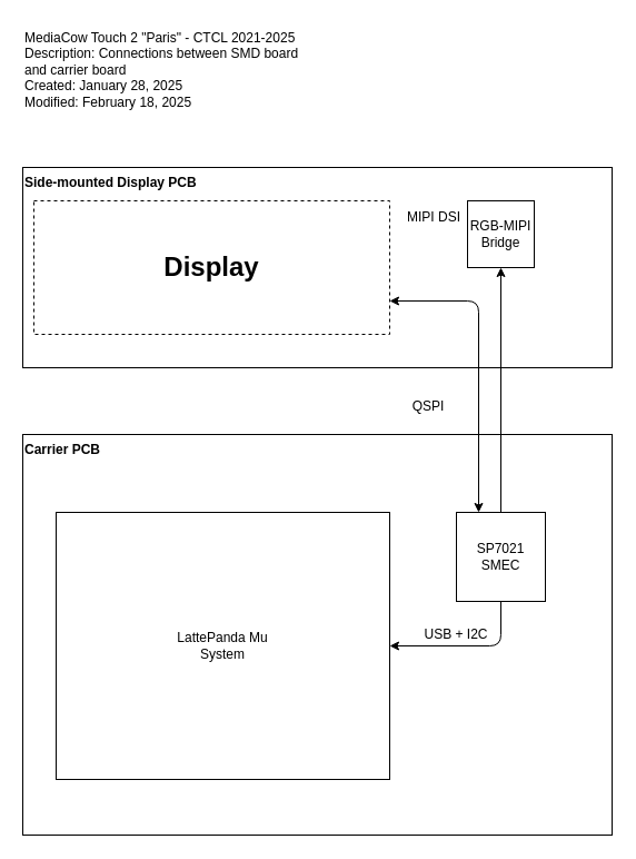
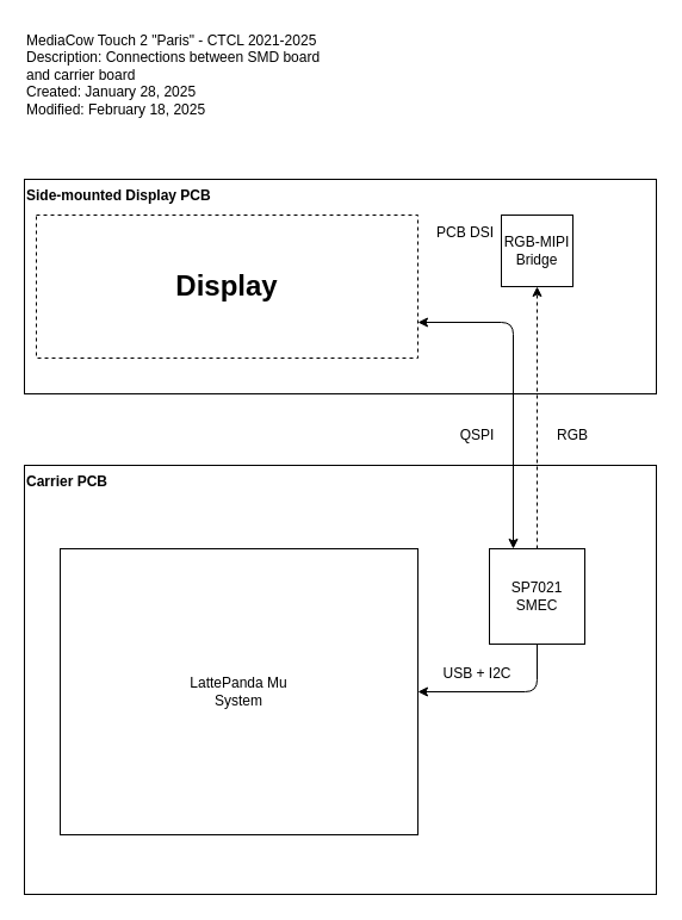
- <mxCell id="10" value="MIPI DSI" style="text;html=1;strokeColor=none;fillColor=none;align=center;verticalAlign=middle;whiteSpace=wrap;rounded=0;fontSize=12;" parent="1" vertex="1"><mxGeometry x="360" y="180" width="60" height="30" as="geometry" /></mxCell>
+ <mxCell id="10" value="PCB DSI" style="text;html=1;strokeColor=none;fillColor=none;align=center;verticalAlign=middle;whiteSpace=wrap;rounded=0;fontSize=12;" parent="1" vertex="1"><mxGeometry x="360" y="180" width="60" height="30" as="geometry" /></mxCell>
- <mxCell id="7" style="edgeStyle=orthogonalEdgeStyle;html=1;exitX=0.5;exitY=0;exitDx=0;exitDy=0;entryX=0.5;entryY=1;entryDx=0;entryDy=0;fontSize=12;" parent="1" source="9" target="6" edge="1"><mxGeometry relative="1" as="geometry" /></mxCell>
+ <mxCell id="7" style="edgeStyle=orthogonalEdgeStyle;html=1;exitX=0.5;exitY=0;exitDx=0;exitDy=0;entryX=0.5;entryY=1;entryDx=0;entryDy=0;fontSize=12;dashed=1;" parent="1" source="9" target="6" edge="1"><mxGeometry relative="1" as="geometry" /></mxCell>
- <mxCell id="11" value="QSPI" style="text;html=1;strokeColor=none;fillColor=none;align=center;verticalAlign=middle;whiteSpace=wrap;rounded=0;fontSize=12;" parent="1" vertex="1"><mxGeometry x="355" y="350" width="60" height="30" as="geometry" /></mxCell>
+ <mxCell id="11" value="QSPI" style="text;html=1;strokeColor=none;fillColor=none;align=center;verticalAlign=middle;whiteSpace=wrap;rounded=0;fontSize=12;" parent="1" vertex="1"><mxGeometry x="370" y="350" width="60" height="30" as="geometry" /></mxCell>
+ <mxCell id="12" value="RGB" style="text;html=1;strokeColor=none;fillColor=none;align=center;verticalAlign=middle;whiteSpace=wrap;rounded=0;fontSize=12;" parent="1" vertex="1"><mxGeometry x="450" y="350" width="60" height="30" as="geometry" /></mxCell>
- <mxCell id="15" value="USB + I2C" style="text;html=1;strokeColor=none;fillColor=none;align=center;verticalAlign=middle;whiteSpace=wrap;rounded=0;fontSize=12;" vertex="1" parent="1"><mxGeometry x="380" y="555" width="60" height="30" as="geometry" /></mxCell>
+ <mxCell id="15" value="USB + I2C" style="text;html=1;strokeColor=none;fillColor=none;align=center;verticalAlign=middle;whiteSpace=wrap;rounded=0;fontSize=12;" vertex="1" parent="1"><mxGeometry x="370" y="550" width="60" height="30" as="geometry" /></mxCell>
